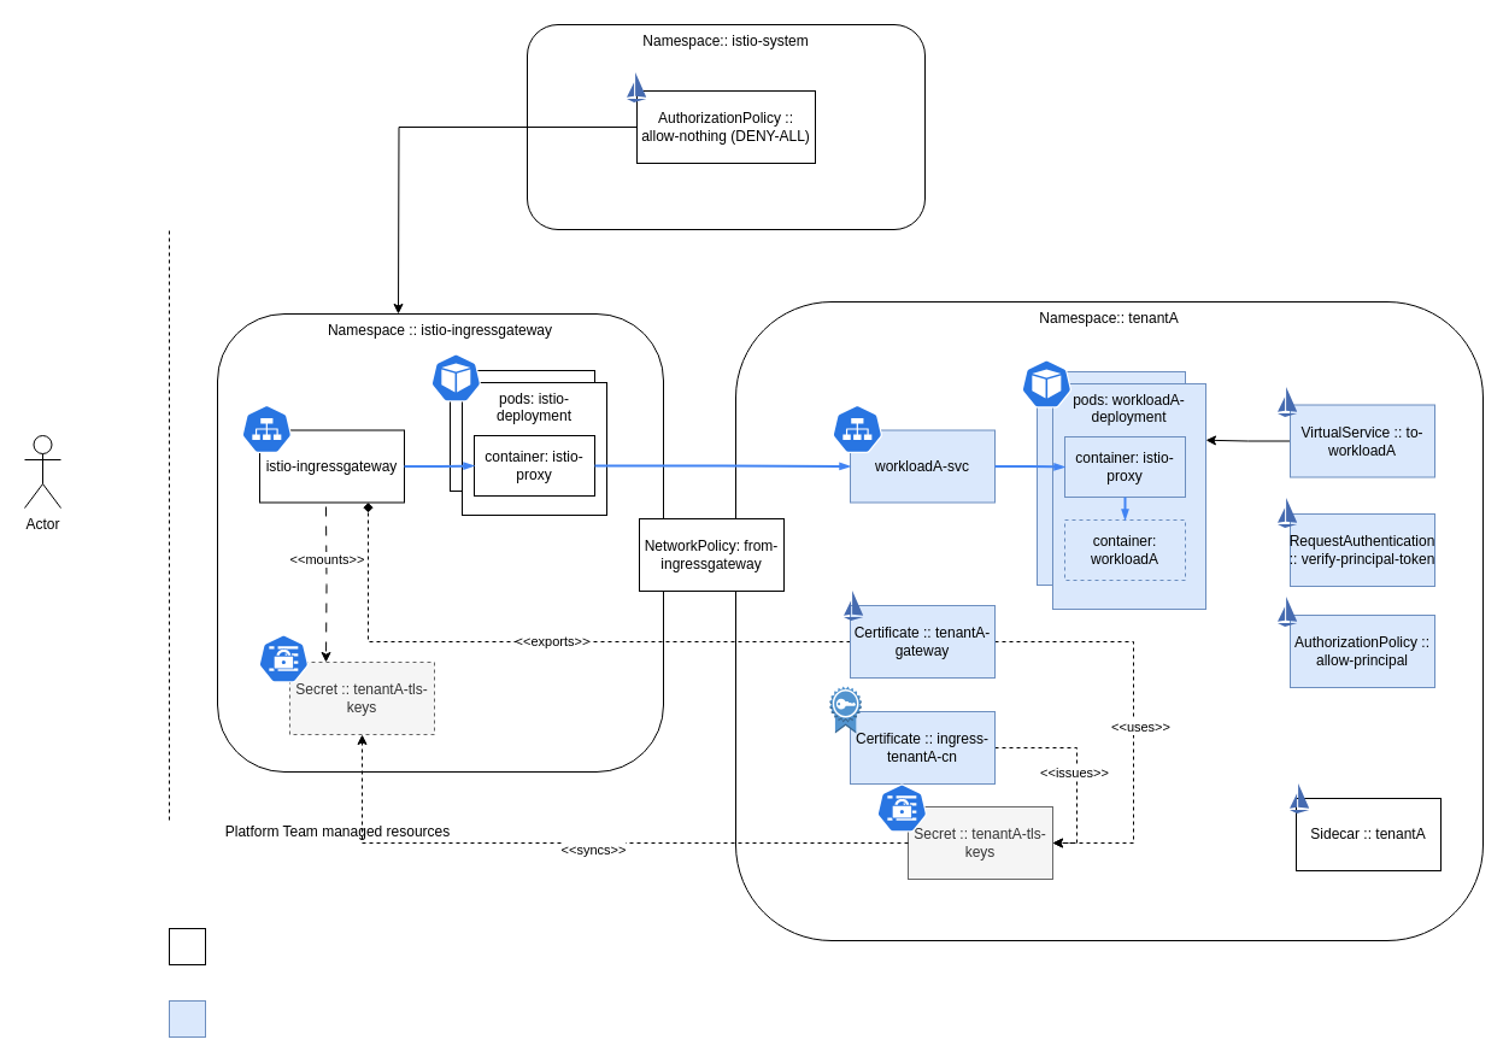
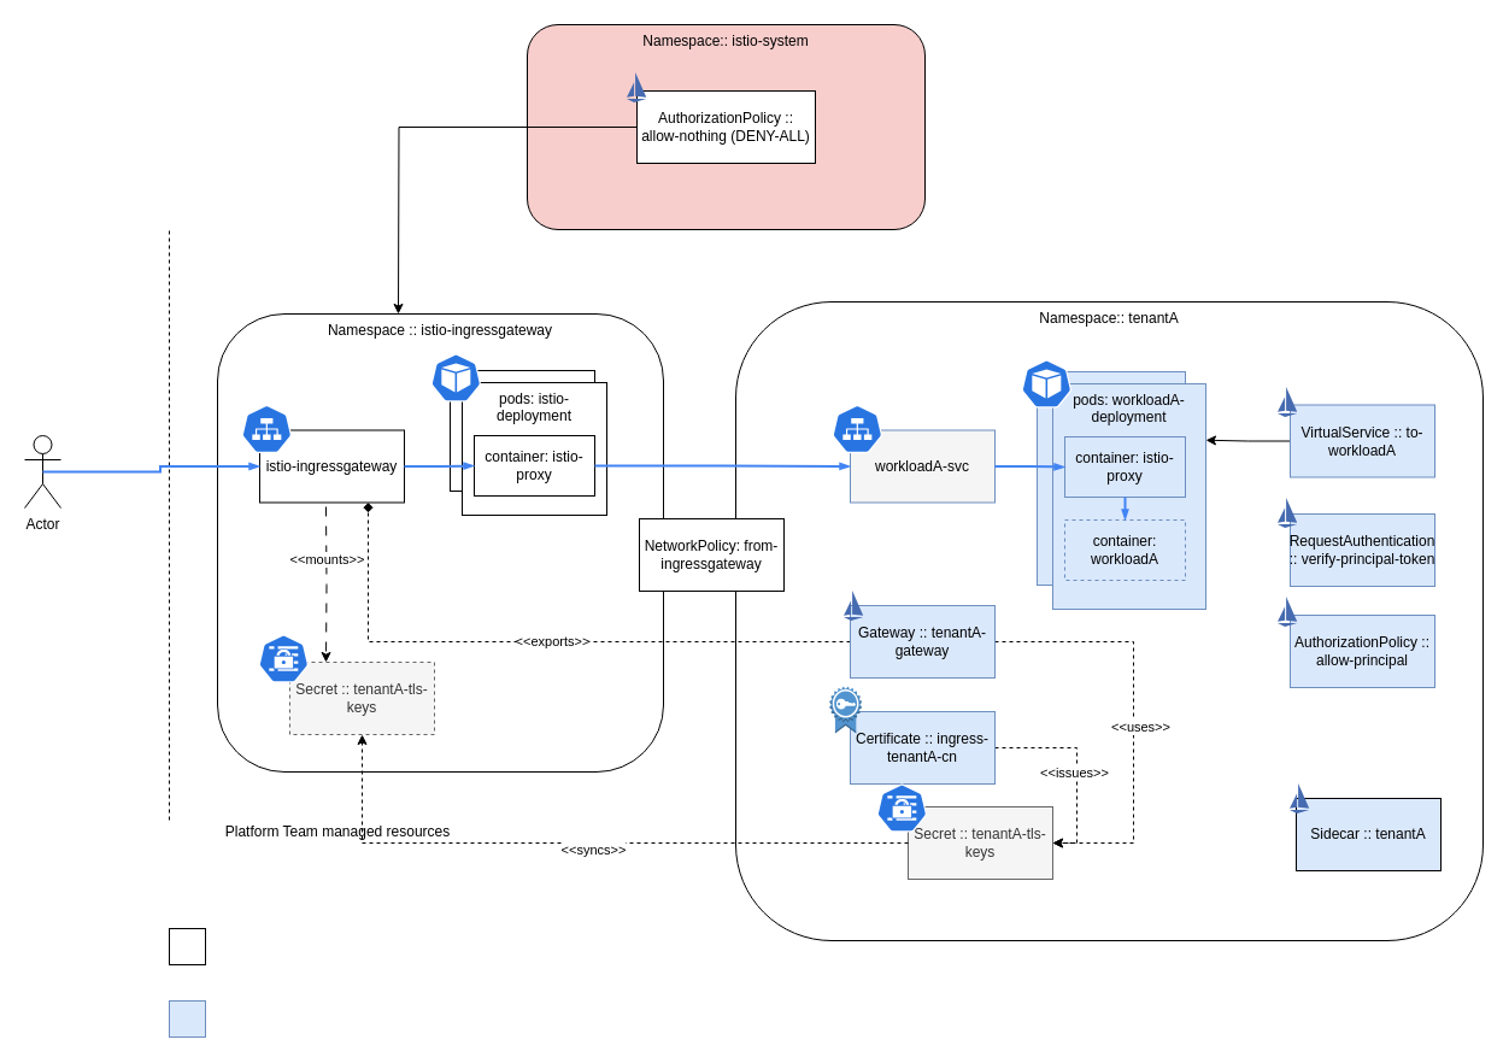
- <mxCell id="22" value="Namespace:: istio-system&lt;div&gt;&lt;br&gt;&lt;/div&gt;" style="rounded=1;whiteSpace=wrap;html=1;verticalAlign=top;" vertex="1" parent="1"><mxGeometry x="437" y="20" width="330" height="170" as="geometry" /></mxCell>
+ <mxCell id="22" value="Namespace:: istio-system&lt;div&gt;&lt;br&gt;&lt;/div&gt;" style="rounded=1;whiteSpace=wrap;html=1;verticalAlign=top;fillColor=#f8cecc;" vertex="1" parent="1"><mxGeometry x="437" y="20" width="330" height="170" as="geometry" /></mxCell>
- <mxCell id="14" value="workloadA-svc" style="rounded=0;whiteSpace=wrap;html=1;fillColor=#dae8fc;strokeColor=#6c8ebf;" vertex="1" parent="13"><mxGeometry x="15" y="21" width="120" height="60" as="geometry" /></mxCell>
+ <mxCell id="14" value="workloadA-svc" style="rounded=0;whiteSpace=wrap;html=1;fillColor=#f5f5f5;strokeColor=#6c8ebf;" vertex="1" parent="13"><mxGeometry x="15" y="21" width="120" height="60" as="geometry" /></mxCell>
+ <mxCell id="46" value="" style="edgeStyle=orthogonalEdgeStyle;fontSize=12;html=1;endArrow=blockThin;endFill=1;rounded=0;strokeWidth=2;endSize=4;startSize=4;dashed=0;strokeColor=#4284F3;exitX=0.5;exitY=0.5;exitDx=0;exitDy=0;exitPerimeter=0;entryX=0;entryY=0.5;entryDx=0;entryDy=0;" edge="1" parent="1" source="40" target="6"><mxGeometry width="100" relative="1" as="geometry"><mxPoint x="590" y="350" as="sourcePoint" /><mxPoint x="690" y="350" as="targetPoint" /></mxGeometry></mxCell>
- <mxCell id="45" value="Certificate :: tenantA-gateway" style="rounded=0;whiteSpace=wrap;html=1;fillColor=#dae8fc;strokeColor=#6c8ebf;" vertex="1" parent="1"><mxGeometry x="705" y="502" width="120" height="60" as="geometry" /></mxCell>
+ <mxCell id="45" value="Gateway :: tenantA-gateway" style="rounded=0;whiteSpace=wrap;html=1;fillColor=#dae8fc;strokeColor=#6c8ebf;" vertex="1" parent="1"><mxGeometry x="705" y="502" width="120" height="60" as="geometry" /></mxCell>
- <mxCell id="63" value="Sidecar :: tenantA" style="rounded=0;whiteSpace=wrap;html=1;" vertex="1" parent="62"><mxGeometry x="5" y="12" width="120" height="60" as="geometry" /></mxCell>
+ <mxCell id="63" value="Sidecar :: tenantA" style="rounded=0;whiteSpace=wrap;html=1;fillColor=#dae8fc;" vertex="1" parent="62"><mxGeometry x="5" y="12" width="120" height="60" as="geometry" /></mxCell>
